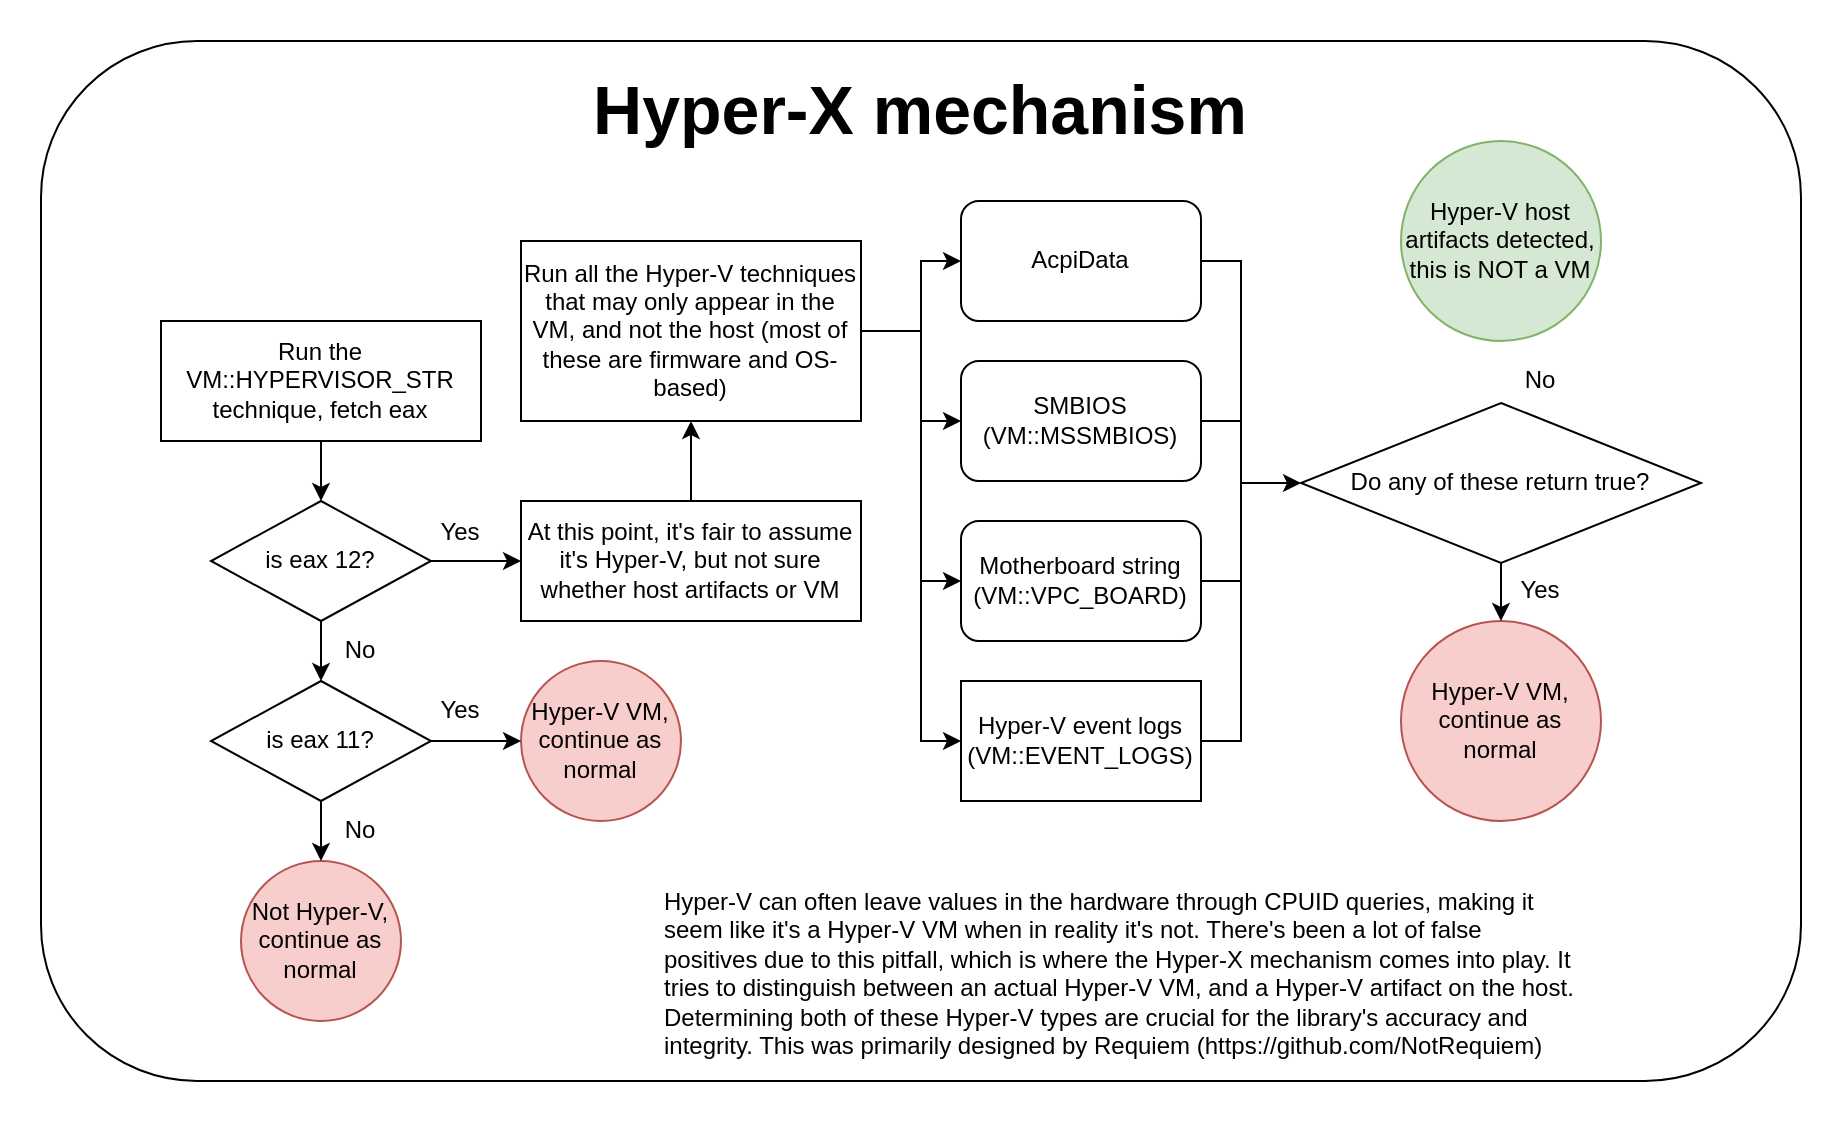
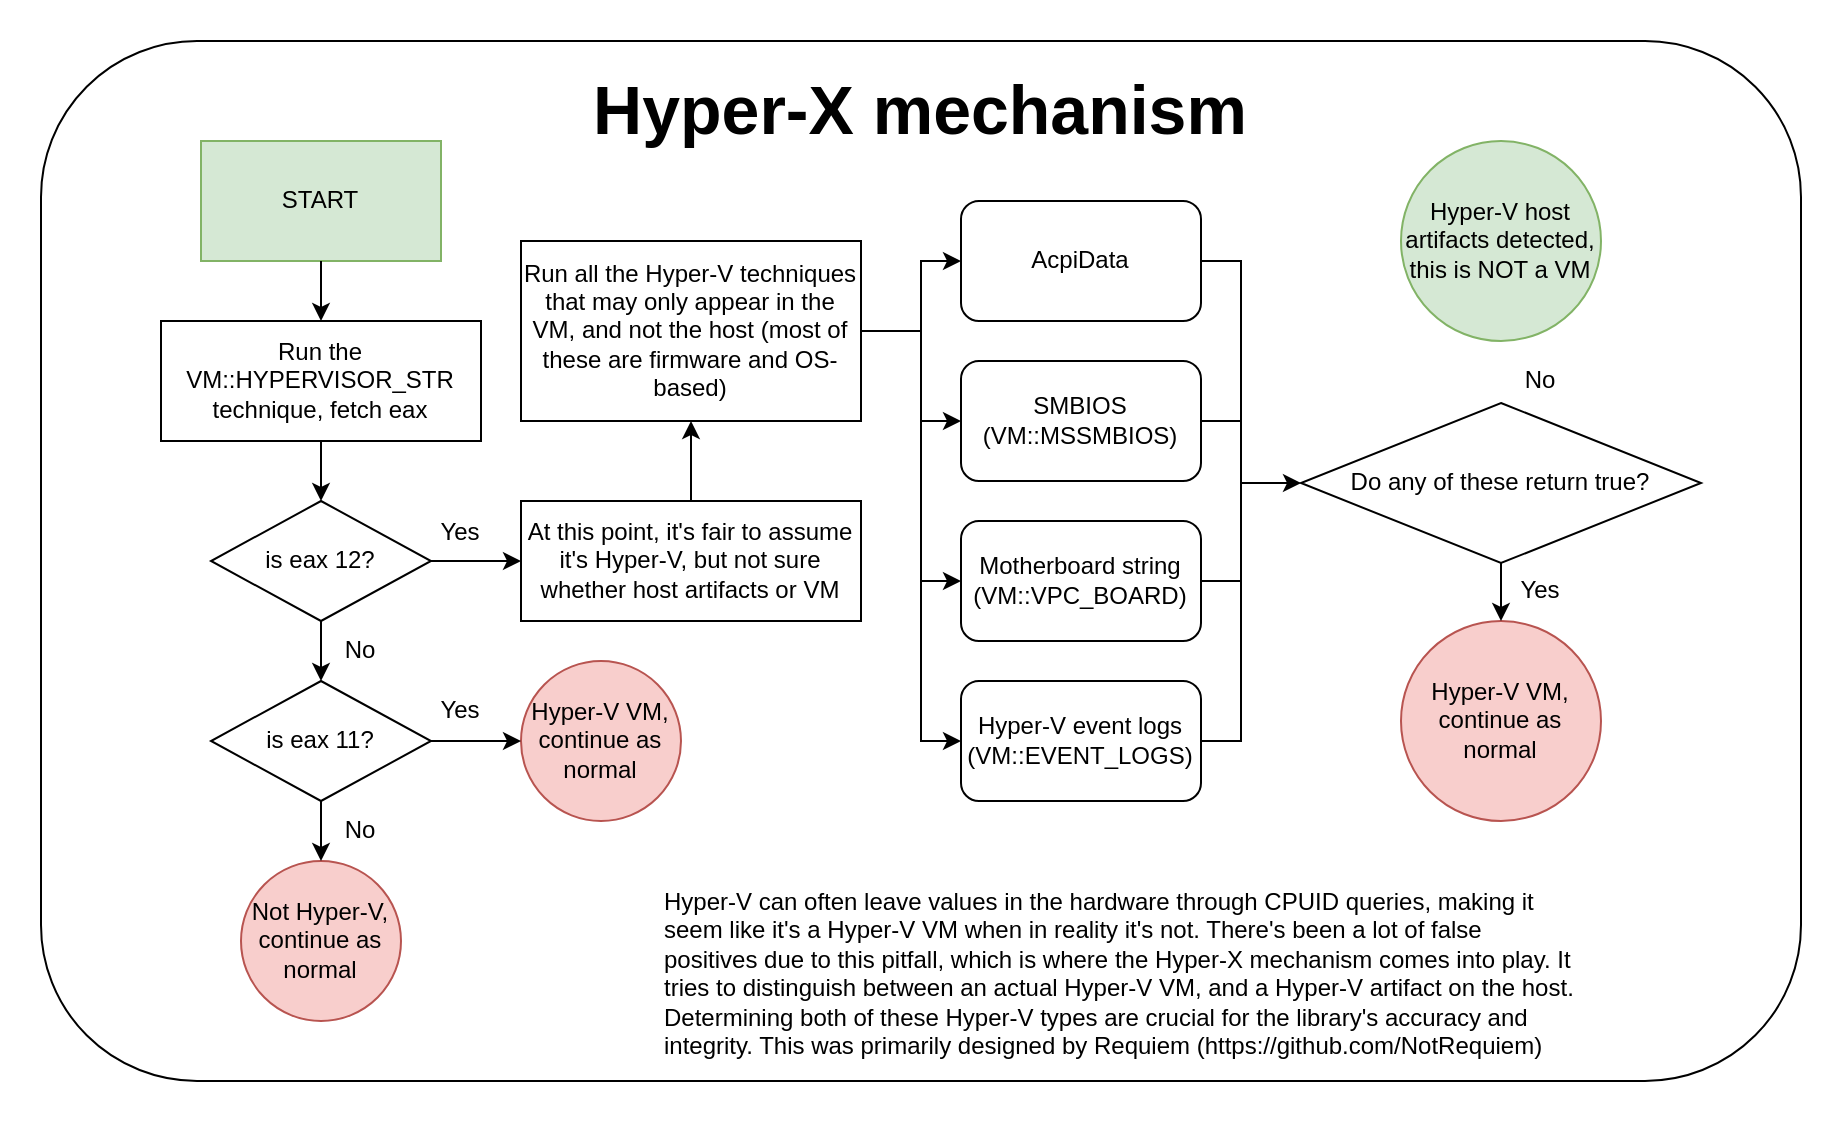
+ <mxCell id="3" value="START" style="rounded=0;whiteSpace=wrap;html=1;fillColor=#d5e8d4;strokeColor=#82b366;" vertex="1" parent="1"><mxGeometry x="100" y="70" width="120" height="60" as="geometry" /></mxCell>
+ <mxCell id="5" value="" style="endArrow=classic;html=1;rounded=0;exitX=0.5;exitY=1;exitDx=0;exitDy=0;entryX=0.5;entryY=0;entryDx=0;entryDy=0;" edge="1" parent="1" source="3" target="4"><mxGeometry width="50" height="50" relative="1" as="geometry"><mxPoint x="300" y="310" as="sourcePoint" /><mxPoint x="350" y="260" as="targetPoint" /></mxGeometry></mxCell>
- <mxCell id="26" value="Hyper-V event logs&lt;br&gt;(VM::EVENT_LOGS)" style="whiteSpace=wrap;html=1;rounded=0;" vertex="1" parent="1"><mxGeometry x="480" y="340" width="120" height="60" as="geometry" /></mxCell>
+ <mxCell id="26" value="Hyper-V event logs&lt;br&gt;(VM::EVENT_LOGS)" style="rounded=1;whiteSpace=wrap;html=1;" vertex="1" parent="1"><mxGeometry x="480" y="340" width="120" height="60" as="geometry" /></mxCell>
